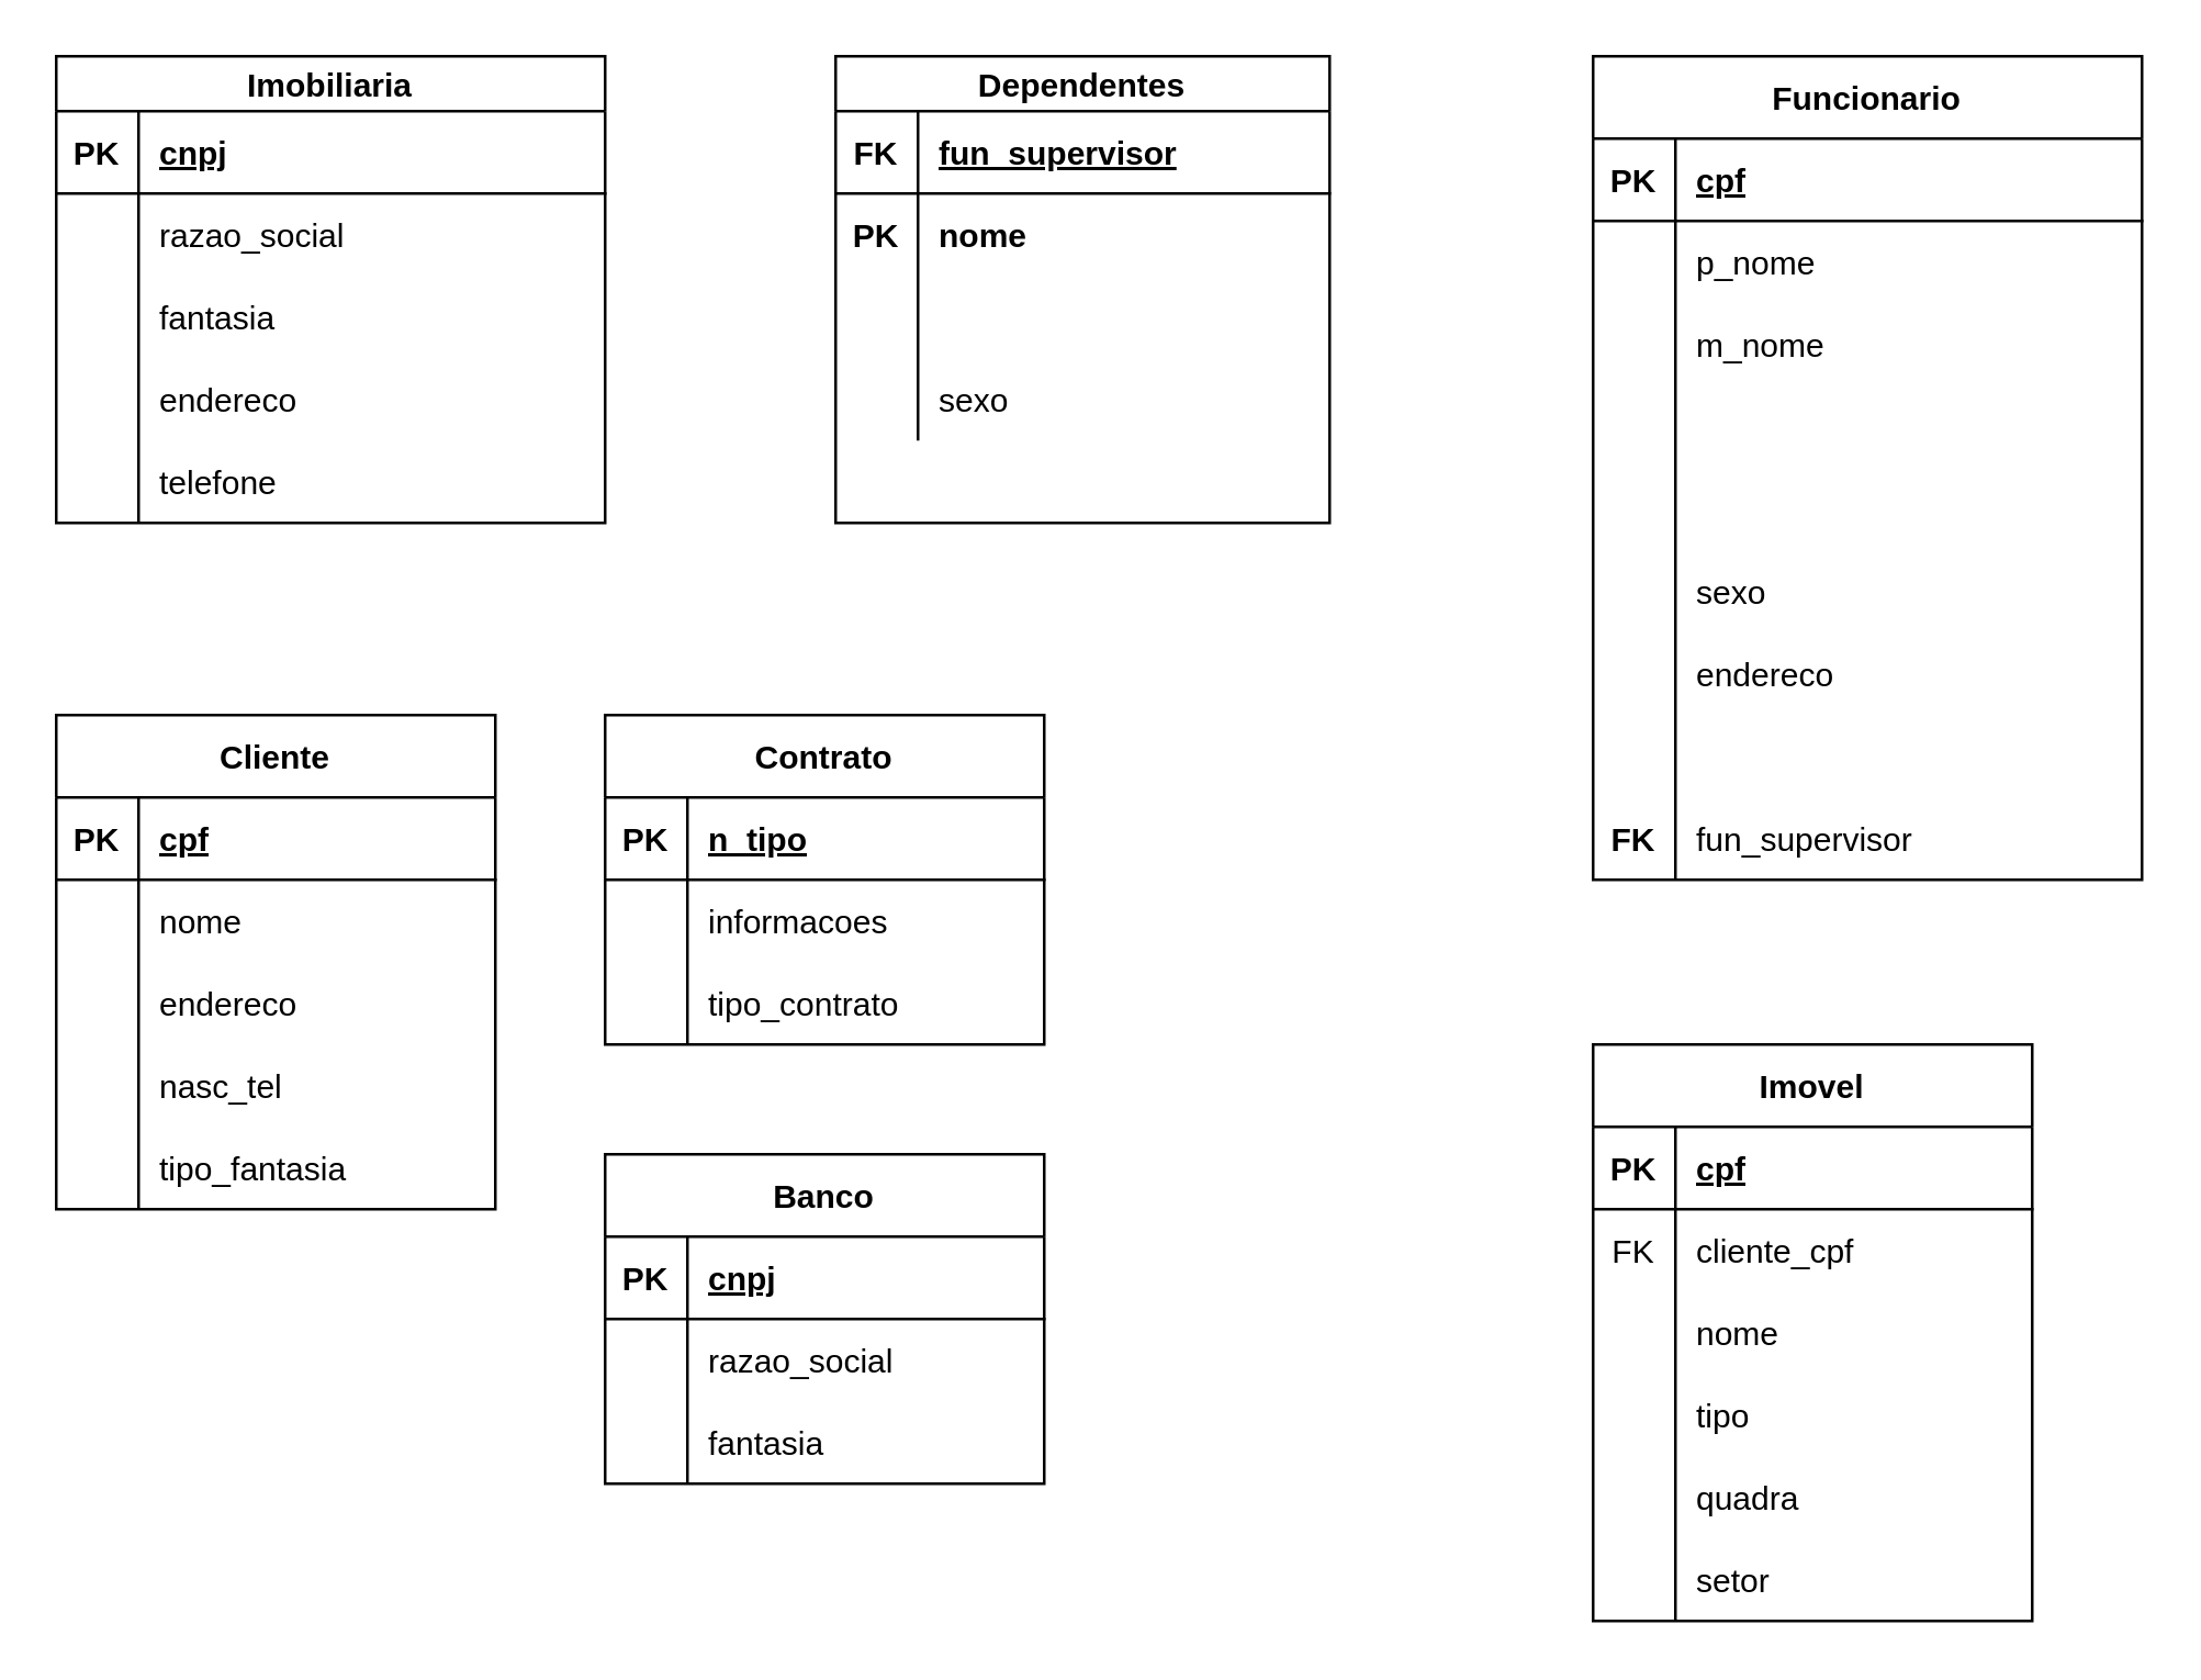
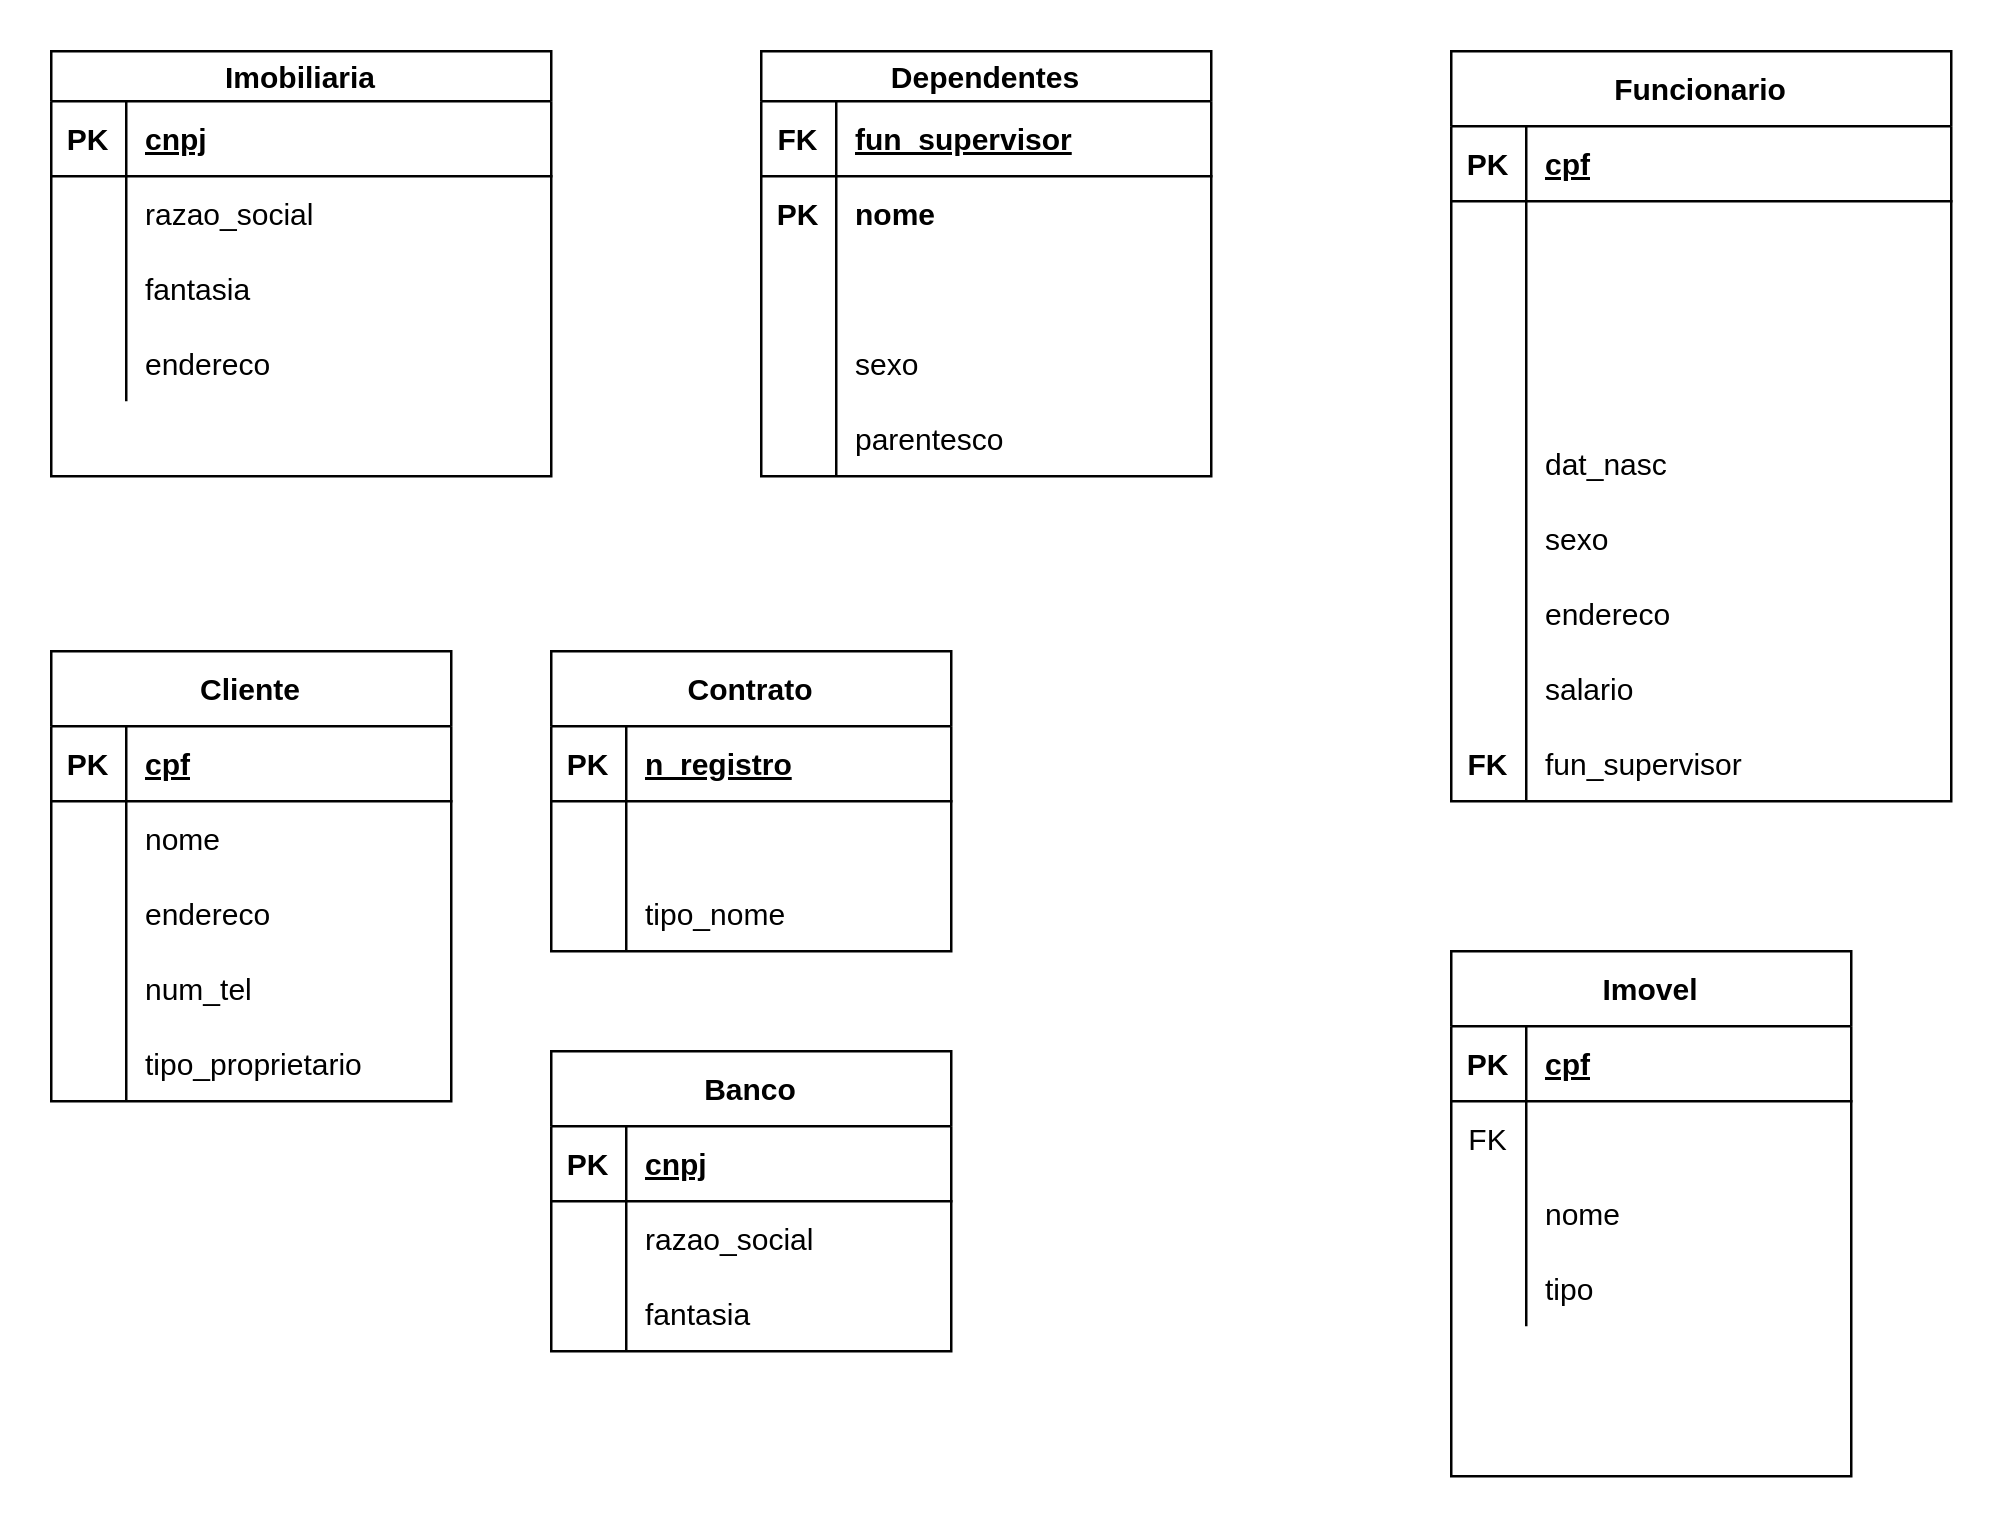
- <mxCell id="24" value="p_nome" style="shape=partialRectangle;connectable=0;fillColor=none;top=0;left=0;bottom=0;right=0;align=left;spacingLeft=6;overflow=hidden;" vertex="1" parent="22"><mxGeometry x="30" width="170" height="30" as="geometry" /></mxCell>
- <mxCell id="27" value="m_nome" style="shape=partialRectangle;connectable=0;fillColor=none;top=0;left=0;bottom=0;right=0;align=left;spacingLeft=6;overflow=hidden;" vertex="1" parent="25"><mxGeometry x="30" width="170" height="30" as="geometry" /></mxCell>
- <mxCell id="17" value="telefone" style="shape=partialRectangle;connectable=0;fillColor=none;top=0;left=0;bottom=0;right=0;align=left;spacingLeft=6;overflow=hidden;" vertex="1" parent="15"><mxGeometry x="30" width="170" height="30" as="geometry" /></mxCell>
+ <mxCell id="59" value="parentesco" style="shape=partialRectangle;connectable=0;fillColor=none;top=0;left=0;bottom=0;right=0;align=left;spacingLeft=6;overflow=hidden;" vertex="1" parent="57"><mxGeometry x="30" width="150" height="30" as="geometry" /></mxCell>
+ <mxCell id="32" value="dat_nasc" style="shape=partialRectangle;connectable=0;fillColor=none;top=0;left=0;bottom=0;right=0;align=left;spacingLeft=6;overflow=hidden;" vertex="1" parent="30"><mxGeometry x="30" width="170" height="30" as="geometry" /></mxCell>
+ <mxCell id="41" value="salario" style="shape=partialRectangle;connectable=0;fillColor=none;top=0;left=0;bottom=0;right=0;align=left;spacingLeft=6;overflow=hidden;" vertex="1" parent="39"><mxGeometry x="30" width="170" height="30" as="geometry" /></mxCell>
- <mxCell id="79" value="n_tipo" style="shape=partialRectangle;connectable=0;fillColor=none;top=0;left=0;bottom=0;right=0;align=left;spacingLeft=6;fontStyle=5;overflow=hidden;" vertex="1" parent="77"><mxGeometry x="30" width="130" height="30" as="geometry" /></mxCell>
+ <mxCell id="79" value="n_registro" style="shape=partialRectangle;connectable=0;fillColor=none;top=0;left=0;bottom=0;right=0;align=left;spacingLeft=6;fontStyle=5;overflow=hidden;" vertex="1" parent="77"><mxGeometry x="30" width="130" height="30" as="geometry" /></mxCell>
- <mxCell id="82" value="informacoes" style="shape=partialRectangle;connectable=0;fillColor=none;top=0;left=0;bottom=0;right=0;align=left;spacingLeft=6;overflow=hidden;" vertex="1" parent="80"><mxGeometry x="30" width="130" height="30" as="geometry" /></mxCell>
- <mxCell id="85" value="tipo_contrato" style="shape=partialRectangle;connectable=0;fillColor=none;top=0;left=0;bottom=0;right=0;align=left;spacingLeft=6;overflow=hidden;" vertex="1" parent="83"><mxGeometry x="30" width="130" height="30" as="geometry" /></mxCell>
+ <mxCell id="85" value="tipo_nome" style="shape=partialRectangle;connectable=0;fillColor=none;top=0;left=0;bottom=0;right=0;align=left;spacingLeft=6;overflow=hidden;" vertex="1" parent="83"><mxGeometry x="30" width="130" height="30" as="geometry" /></mxCell>
- <mxCell id="72" value="nasc_tel" style="shape=partialRectangle;connectable=0;fillColor=none;top=0;left=0;bottom=0;right=0;align=left;spacingLeft=6;overflow=hidden;" vertex="1" parent="70"><mxGeometry x="30" width="130" height="30" as="geometry" /></mxCell>
+ <mxCell id="72" value="num_tel" style="shape=partialRectangle;connectable=0;fillColor=none;top=0;left=0;bottom=0;right=0;align=left;spacingLeft=6;overflow=hidden;" vertex="1" parent="70"><mxGeometry x="30" width="130" height="30" as="geometry" /></mxCell>
- <mxCell id="75" value="tipo_fantasia" style="shape=partialRectangle;connectable=0;fillColor=none;top=0;left=0;bottom=0;right=0;align=left;spacingLeft=6;overflow=hidden;" vertex="1" parent="73"><mxGeometry x="30" width="130" height="30" as="geometry" /></mxCell>
+ <mxCell id="75" value="tipo_proprietario" style="shape=partialRectangle;connectable=0;fillColor=none;top=0;left=0;bottom=0;right=0;align=left;spacingLeft=6;overflow=hidden;" vertex="1" parent="73"><mxGeometry x="30" width="130" height="30" as="geometry" /></mxCell>
- <mxCell id="102" value="cliente_cpf" style="shape=partialRectangle;connectable=0;fillColor=none;top=0;left=0;bottom=0;right=0;align=left;spacingLeft=6;overflow=hidden;" vertex="1" parent="100"><mxGeometry x="30" width="130" height="30" as="geometry" /></mxCell>
- <mxCell id="111" value="quadra" style="shape=partialRectangle;connectable=0;fillColor=none;top=0;left=0;bottom=0;right=0;align=left;spacingLeft=6;overflow=hidden;" vertex="1" parent="109"><mxGeometry x="30" width="130" height="30" as="geometry" /></mxCell>
- <mxCell id="114" value="setor" style="shape=partialRectangle;connectable=0;fillColor=none;top=0;left=0;bottom=0;right=0;align=left;spacingLeft=6;overflow=hidden;" vertex="1" parent="112"><mxGeometry x="30" width="130" height="30" as="geometry" /></mxCell>
